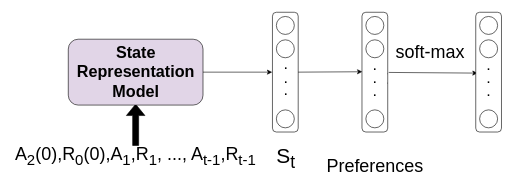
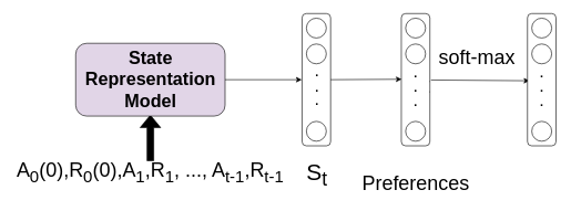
- <mxCell id="2" value="&lt;font style=&quot;font-size: 30px&quot;&gt;&lt;font style=&quot;font-size: 30px&quot;&gt;A&lt;sub&gt;2&lt;/sub&gt;(0),R&lt;sub&gt;0&lt;/sub&gt;(0),A&lt;sub&gt;1&lt;/sub&gt;,R&lt;sub&gt;1&lt;/sub&gt;, ..., A&lt;/font&gt;&lt;font style=&quot;font-size: 30px&quot;&gt;&lt;sub&gt;t-1&lt;/sub&gt;,R&lt;sub&gt;t-1&lt;/sub&gt;&lt;/font&gt;&lt;/font&gt;" style="text;html=1;strokeColor=none;fillColor=none;align=center;verticalAlign=middle;whiteSpace=wrap;rounded=0;" vertex="1" parent="1"><mxGeometry x="20" y="245" width="410" height="30" as="geometry" /></mxCell>
+ <mxCell id="2" value="&lt;font style=&quot;font-size: 30px&quot;&gt;&lt;font style=&quot;font-size: 30px&quot;&gt;A&lt;sub&gt;0&lt;/sub&gt;(0),R&lt;sub&gt;0&lt;/sub&gt;(0),A&lt;sub&gt;1&lt;/sub&gt;,R&lt;sub&gt;1&lt;/sub&gt;, ..., A&lt;/font&gt;&lt;font style=&quot;font-size: 30px&quot;&gt;&lt;sub&gt;t-1&lt;/sub&gt;,R&lt;sub&gt;t-1&lt;/sub&gt;&lt;/font&gt;&lt;/font&gt;" style="text;html=1;strokeColor=none;fillColor=none;align=center;verticalAlign=middle;whiteSpace=wrap;rounded=0;" vertex="1" parent="1"><mxGeometry x="20" y="245" width="410" height="30" as="geometry" /></mxCell>
